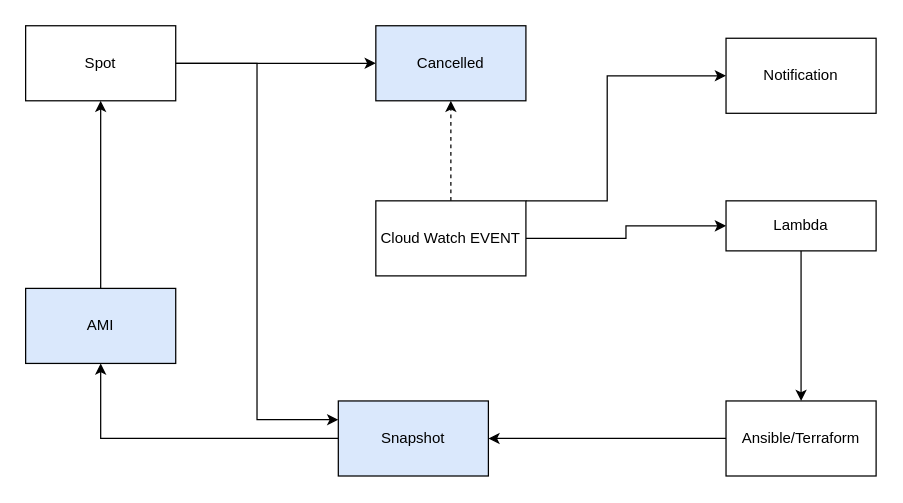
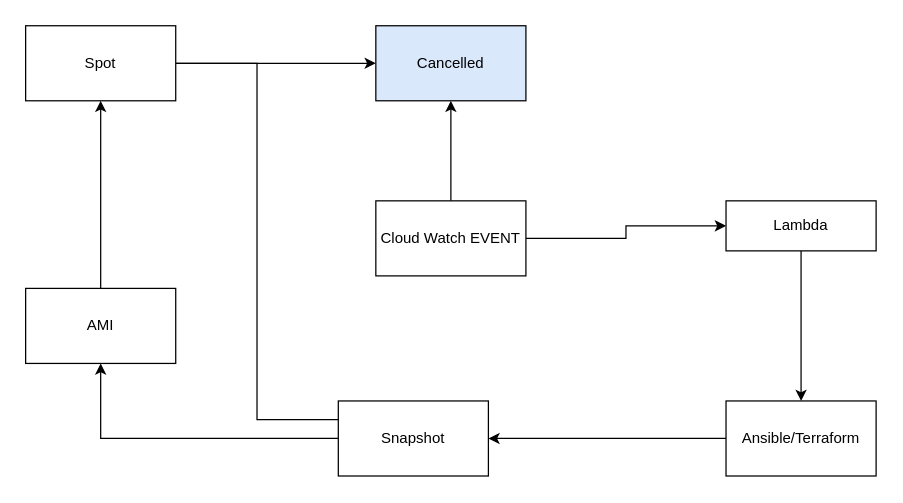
- <mxCell id="18" value="Notification" style="rounded=0;whiteSpace=wrap;html=1;" vertex="1" parent="1"><mxGeometry x="580" y="30" width="120" height="60" as="geometry" /></mxCell>
- <mxCell id="8" style="edgeStyle=orthogonalEdgeStyle;rounded=0;orthogonalLoop=1;jettySize=auto;html=1;entryX=0;entryY=0.5;entryDx=0;entryDy=0;" edge="1" parent="1" source="9" target="18"><mxGeometry relative="1" as="geometry"><Array as="points"><mxPoint x="485" y="160" /><mxPoint x="485" y="60" /></Array></mxGeometry></mxCell>
- <mxCell id="6" style="edgeStyle=orthogonalEdgeStyle;rounded=0;orthogonalLoop=1;jettySize=auto;html=1;entryX=0.5;entryY=1;entryDx=0;entryDy=0;dashed=1;" edge="1" parent="1" source="9" target="5"><mxGeometry relative="1" as="geometry" /></mxCell>
+ <mxCell id="6" style="edgeStyle=orthogonalEdgeStyle;rounded=0;orthogonalLoop=1;jettySize=auto;html=1;entryX=0.5;entryY=1;entryDx=0;entryDy=0;" edge="1" parent="1" source="9" target="5"><mxGeometry relative="1" as="geometry" /></mxCell>
- <mxCell id="15" value="AMI" style="rounded=0;whiteSpace=wrap;html=1;fillColor=#dae8fc;" vertex="1" parent="1"><mxGeometry x="20" y="230" width="120" height="60" as="geometry" /></mxCell>
+ <mxCell id="15" value="AMI" style="rounded=0;whiteSpace=wrap;html=1;" vertex="1" parent="1"><mxGeometry x="20" y="230" width="120" height="60" as="geometry" /></mxCell>
- <mxCell id="3" style="edgeStyle=orthogonalEdgeStyle;rounded=0;orthogonalLoop=1;jettySize=auto;html=1;entryX=0;entryY=0.25;entryDx=0;entryDy=0;" edge="1" parent="1" source="4" target="17"><mxGeometry relative="1" as="geometry" /></mxCell>
+ <mxCell id="3" style="edgeStyle=orthogonalEdgeStyle;rounded=0;orthogonalLoop=1;jettySize=auto;html=1;entryX=0;entryY=0.25;entryDx=0;entryDy=0;endArrow=none;" edge="1" parent="1" source="4" target="17"><mxGeometry relative="1" as="geometry" /></mxCell>
- <mxCell id="17" value="Snapshot" style="rounded=0;whiteSpace=wrap;html=1;fillColor=#dae8fc;" vertex="1" parent="1"><mxGeometry x="270" y="320" width="120" height="60" as="geometry" /></mxCell>
+ <mxCell id="17" value="Snapshot" style="rounded=0;whiteSpace=wrap;html=1;" vertex="1" parent="1"><mxGeometry x="270" y="320" width="120" height="60" as="geometry" /></mxCell>
